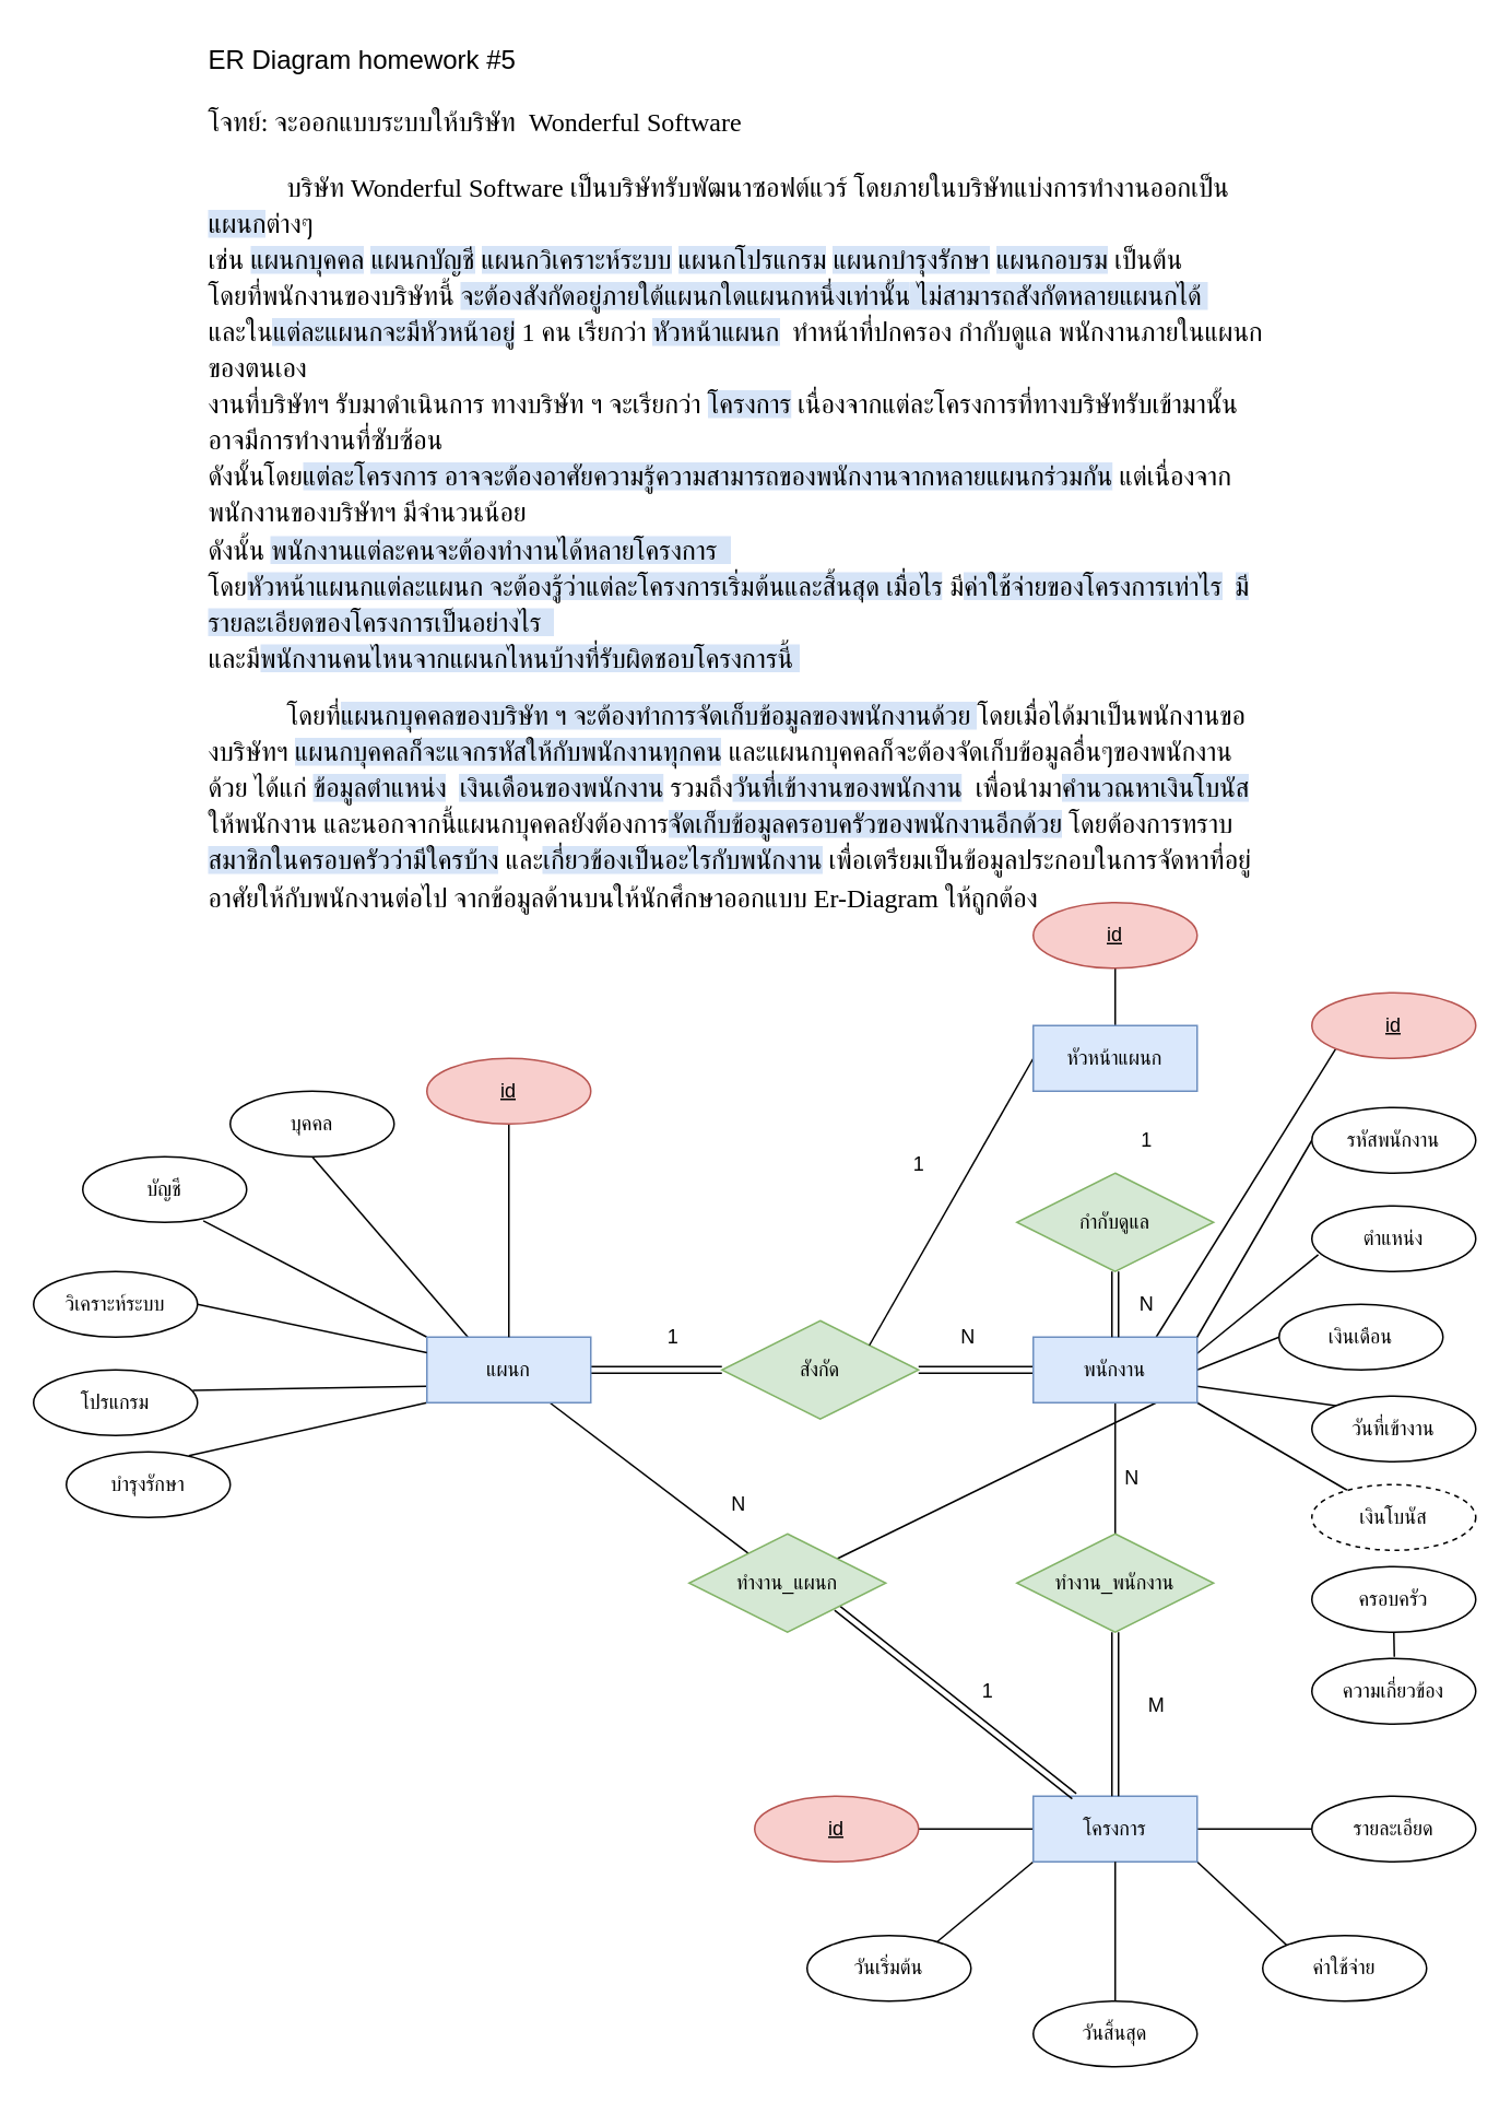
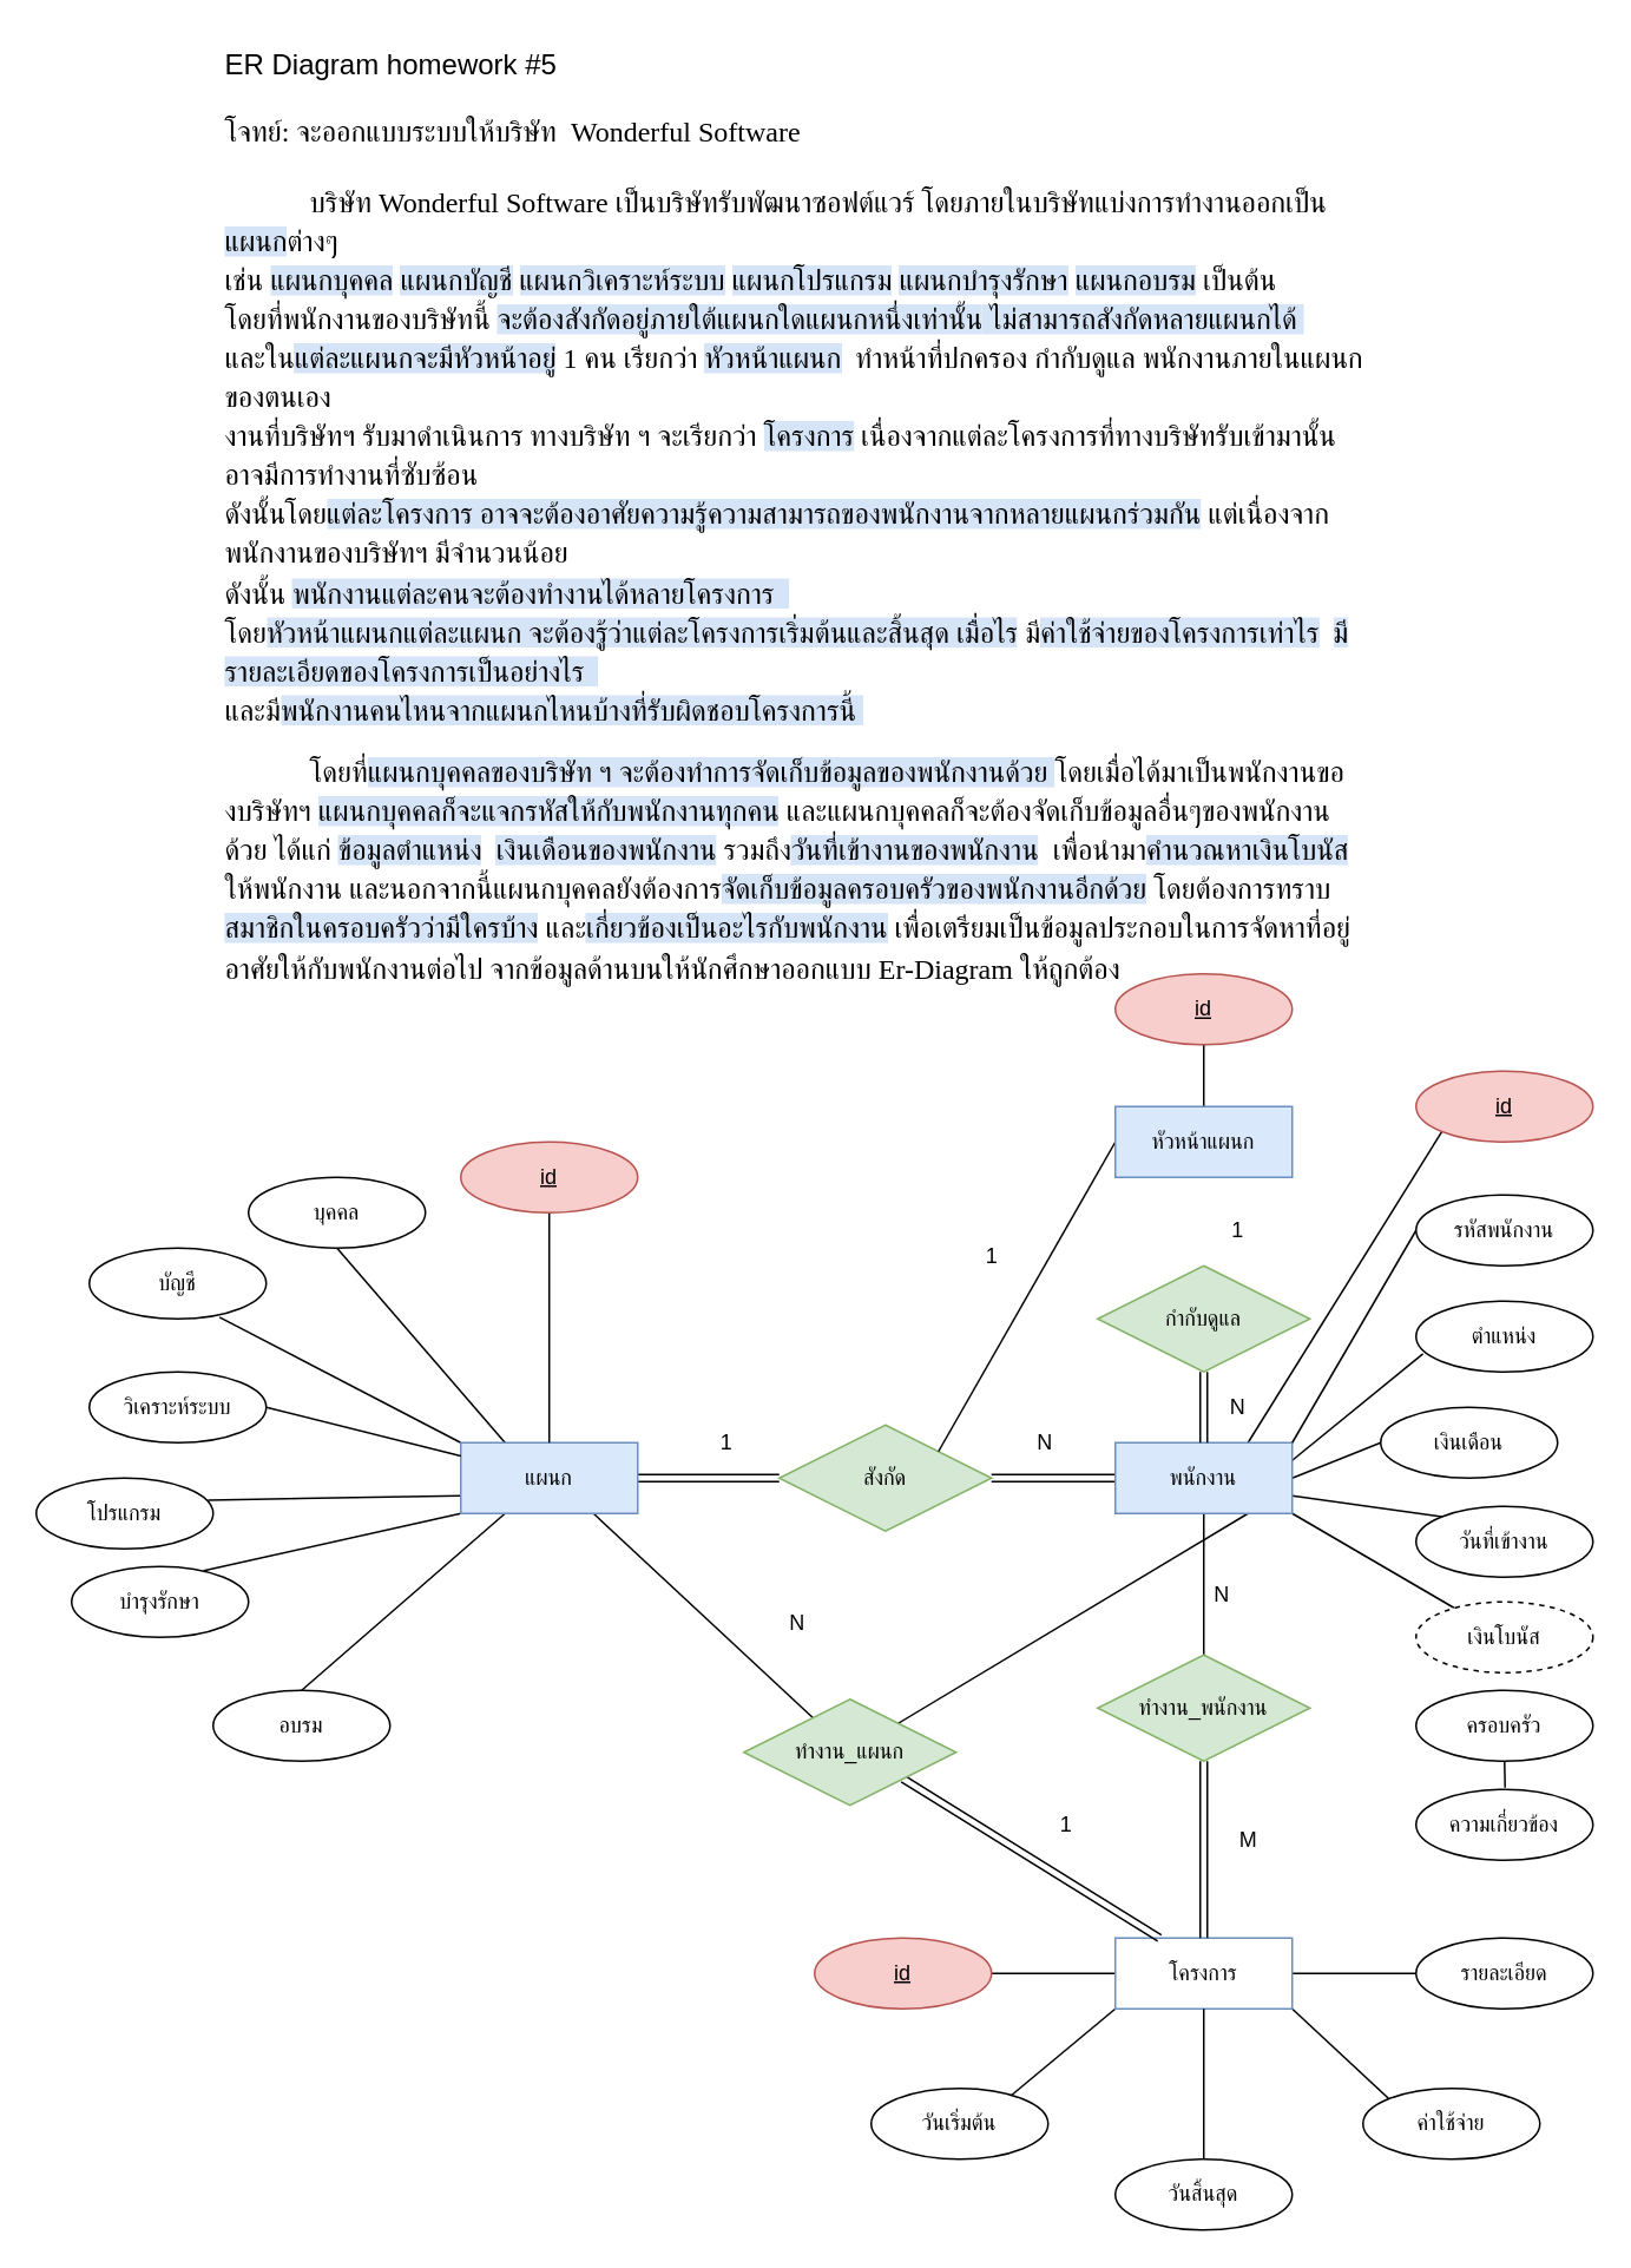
- <mxCell id="14" value="วิเคราะห์ระบบ" style="ellipse;whiteSpace=wrap;html=1;align=center;" parent="1" vertex="1"><mxGeometry x="20" y="775" width="100" height="40" as="geometry" /></mxCell>
+ <mxCell id="14" value="วิเคราะห์ระบบ" style="ellipse;whiteSpace=wrap;html=1;align=center;" parent="1" vertex="1"><mxGeometry x="50" y="775" width="100" height="40" as="geometry" /></mxCell>
+ <mxCell id="7" style="edgeStyle=none;rounded=0;orthogonalLoop=1;jettySize=auto;html=1;exitX=0.25;exitY=1;exitDx=0;exitDy=0;entryX=0.5;entryY=0;entryDx=0;entryDy=0;endArrow=none;endFill=0;" parent="1" source="10" target="17" edge="1"><mxGeometry relative="1" as="geometry" /></mxCell>
- <mxCell id="45" value="ทำงาน_แผนก" style="shape=rhombus;perimeter=rhombusPerimeter;whiteSpace=wrap;html=1;align=center;strokeWidth=1;fillColor=#d5e8d4;strokeColor=#82b366;" parent="1" vertex="1"><mxGeometry x="420" y="935" width="120" height="60" as="geometry" /></mxCell>
+ <mxCell id="45" value="ทำงาน_แผนก" style="shape=rhombus;perimeter=rhombusPerimeter;whiteSpace=wrap;html=1;align=center;strokeWidth=1;fillColor=#d5e8d4;strokeColor=#82b366;" parent="1" vertex="1"><mxGeometry x="420" y="960" width="120" height="60" as="geometry" /></mxCell>
+ <mxCell id="17" value="อบรม" style="ellipse;whiteSpace=wrap;html=1;align=center;" parent="1" vertex="1"><mxGeometry x="120" y="955" width="100" height="40" as="geometry" /></mxCell>
- <mxCell id="41" value="โครงการ" style="whiteSpace=wrap;html=1;align=center;strokeWidth=1;fillColor=#dae8fc;strokeColor=#6c8ebf;" parent="1" vertex="1"><mxGeometry x="630" y="1095" width="100" height="40" as="geometry" /></mxCell>
+ <mxCell id="41" value="โครงการ" style="whiteSpace=wrap;html=1;align=center;strokeWidth=1;fillColor=#ffffff;strokeColor=#6c8ebf;" parent="1" vertex="1"><mxGeometry x="630" y="1095" width="100" height="40" as="geometry" /></mxCell>
